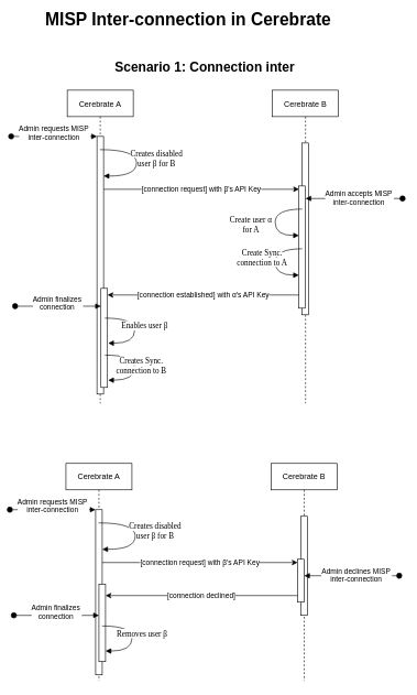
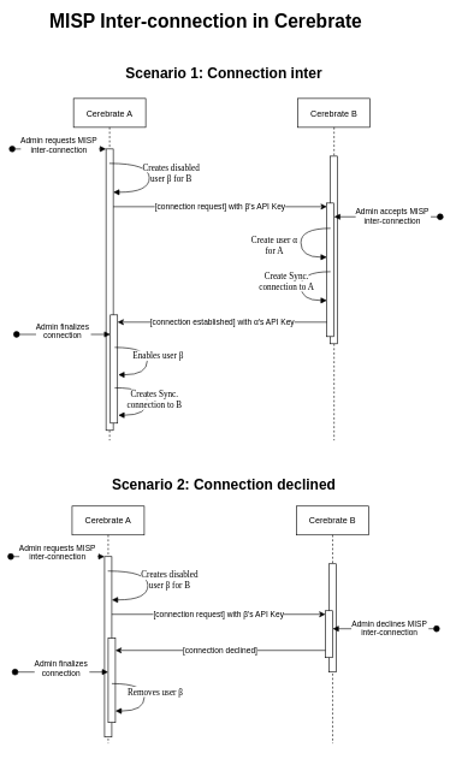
+ <mxCell id="32" value="&lt;b&gt;&lt;font style=&quot;font-size: 20px&quot;&gt;Scenario 2: Connection declined&lt;br&gt;&lt;/font&gt;&lt;/b&gt;" style="text;html=1;align=center;verticalAlign=middle;resizable=0;points=[];autosize=1;strokeColor=none;" vertex="1" parent="1"><mxGeometry x="144" y="661" width="330" height="20" as="geometry" /></mxCell>
